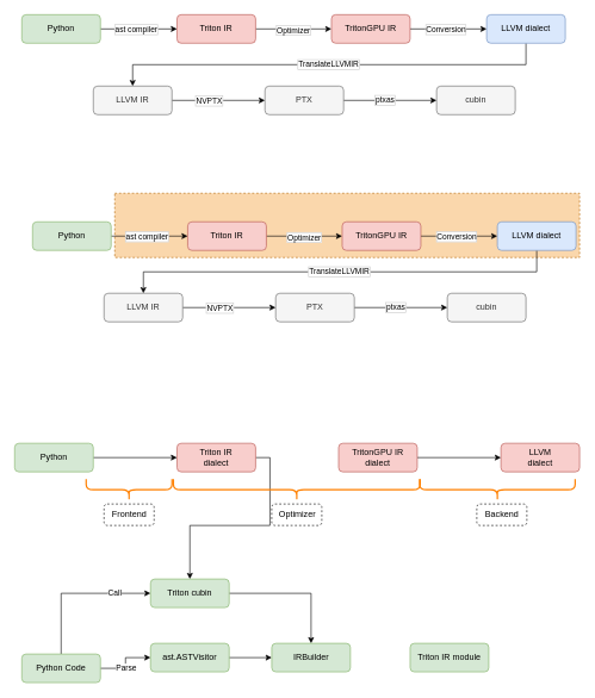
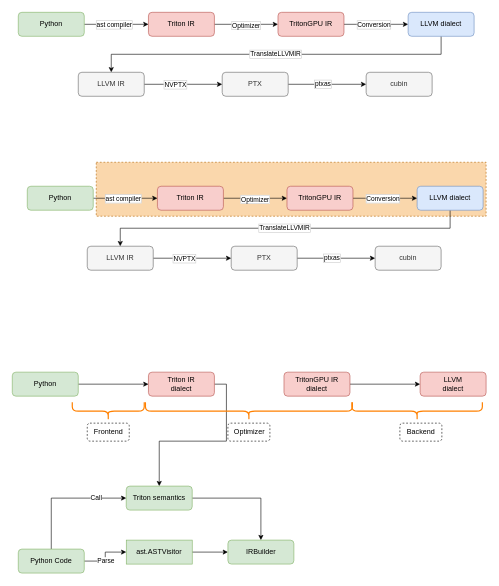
- <mxCell id="62" value="Triton cubin" style="rounded=1;whiteSpace=wrap;html=1;fillColor=#d5e8d4;strokeColor=#82b366;" vertex="1" parent="1"><mxGeometry x="210" y="810" width="110" height="40" as="geometry" /></mxCell>
+ <mxCell id="62" value="Triton semantics" style="rounded=1;whiteSpace=wrap;html=1;fillColor=#d5e8d4;strokeColor=#82b366;" vertex="1" parent="1"><mxGeometry x="210" y="810" width="110" height="40" as="geometry" /></mxCell>
- <mxCell id="60" value="ast.ASTVisitor" style="rounded=1;whiteSpace=wrap;html=1;fillColor=#d5e8d4;strokeColor=#82b366;" vertex="1" parent="1"><mxGeometry x="210" y="900" width="110" height="40" as="geometry" /></mxCell>
+ <mxCell id="60" value="ast.ASTVisitor" style="whiteSpace=wrap;html=1;fillColor=#d5e8d4;strokeColor=#82b366;rounded=0;" vertex="1" parent="1"><mxGeometry x="210" y="900" width="110" height="40" as="geometry" /></mxCell>
- <mxCell id="64" value="Triton IR module" style="rounded=1;whiteSpace=wrap;html=1;fillColor=#d5e8d4;strokeColor=#82b366;" vertex="1" parent="1"><mxGeometry x="573" y="900" width="110" height="40" as="geometry" /></mxCell>
